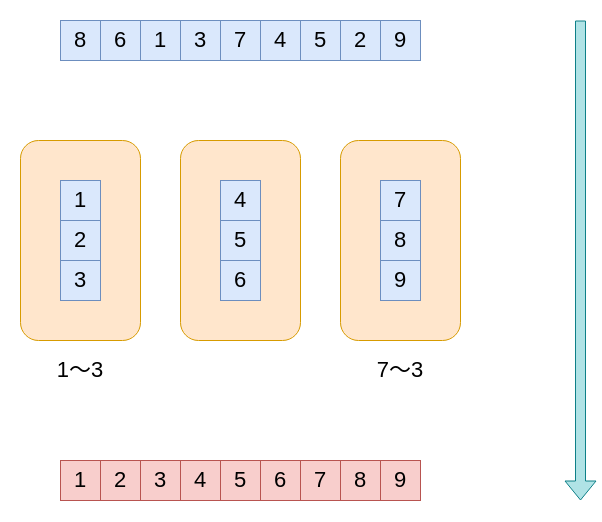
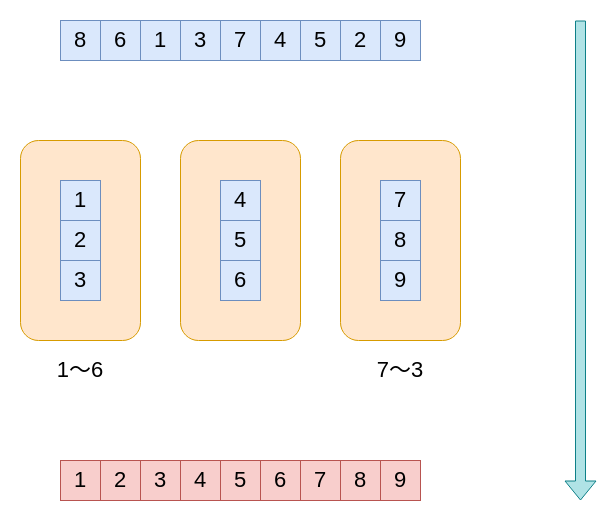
- <mxCell id="10" value="1～3" style="text;html=1;strokeColor=none;fillColor=none;align=center;verticalAlign=middle;whiteSpace=wrap;rounded=0;fontSize=22;" vertex="1" parent="1"><mxGeometry x="55" y="360" width="50" height="20" as="geometry" /></mxCell>
+ <mxCell id="10" value="1～6" style="text;html=1;strokeColor=none;fillColor=none;align=center;verticalAlign=middle;whiteSpace=wrap;rounded=0;fontSize=22;" vertex="1" parent="1"><mxGeometry x="55" y="360" width="50" height="20" as="geometry" /></mxCell>
